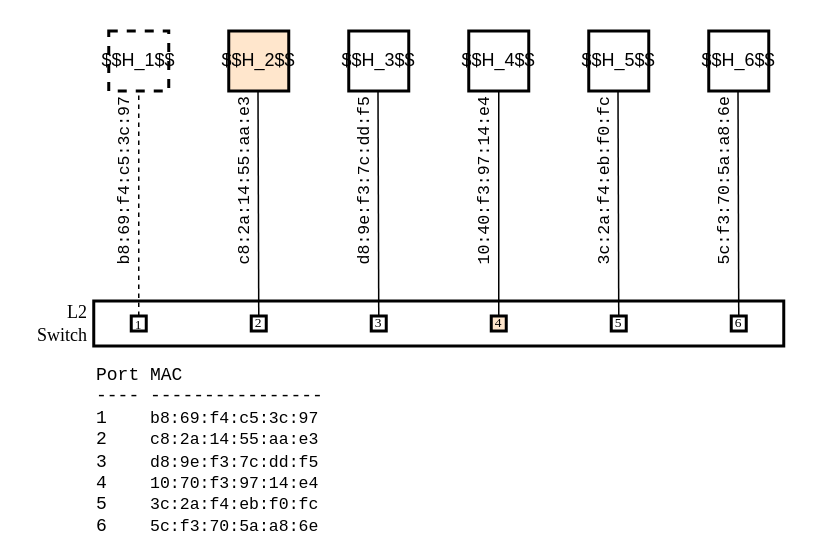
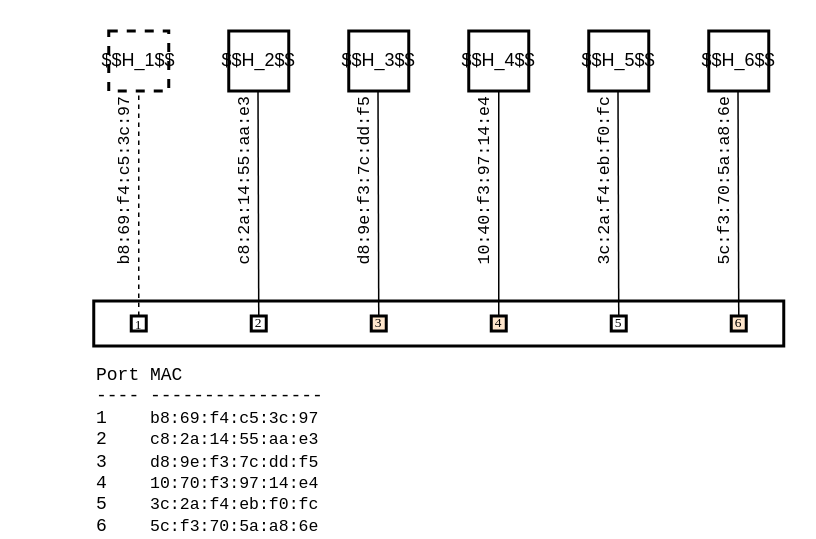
- <mxCell id="12" value="$$H_2$$" style="whiteSpace=wrap;html=1;aspect=fixed;strokeWidth=2;fillColor=#ffe6cc;" vertex="1" parent="1"><mxGeometry x="152" y="20" width="40" height="40" as="geometry" /></mxCell>
+ <mxCell id="12" value="$$H_2$$" style="whiteSpace=wrap;html=1;aspect=fixed;strokeWidth=2;" vertex="1" parent="1"><mxGeometry x="152" y="20" width="40" height="40" as="geometry" /></mxCell>
- <mxCell id="10" value="&lt;font face=&quot;Verdana&quot;&gt;L2&lt;br&gt;&lt;div style=&quot;&quot;&gt;&lt;span&gt;Switch&lt;/span&gt;&lt;/div&gt;&lt;/font&gt;" style="text;html=1;strokeColor=none;fillColor=none;align=right;verticalAlign=middle;whiteSpace=wrap;rounded=0;" vertex="1" parent="2"><mxGeometry y="5" width="40" height="20" as="geometry" /></mxCell>
- <mxCell id="6" value="3" style="whiteSpace=wrap;html=1;aspect=fixed;strokeWidth=2;fontFamily=Verdana;fontSize=9;" vertex="1" parent="2"><mxGeometry x="227" y="10" width="10" height="10" as="geometry" /></mxCell>
+ <mxCell id="6" value="3" style="whiteSpace=wrap;html=1;aspect=fixed;strokeWidth=2;fontFamily=Verdana;fontSize=9;fillColor=#ffe6cc;" vertex="1" parent="2"><mxGeometry x="227" y="10" width="10" height="10" as="geometry" /></mxCell>
- <mxCell id="9" value="6" style="whiteSpace=wrap;html=1;aspect=fixed;strokeWidth=2;fontFamily=Verdana;fontSize=9;" vertex="1" parent="2"><mxGeometry x="467" y="10" width="10" height="10" as="geometry" /></mxCell>
+ <mxCell id="9" value="6" style="whiteSpace=wrap;html=1;aspect=fixed;strokeWidth=2;fontFamily=Verdana;fontSize=9;fillColor=#ffe6cc;" vertex="1" parent="2"><mxGeometry x="467" y="10" width="10" height="10" as="geometry" /></mxCell>
